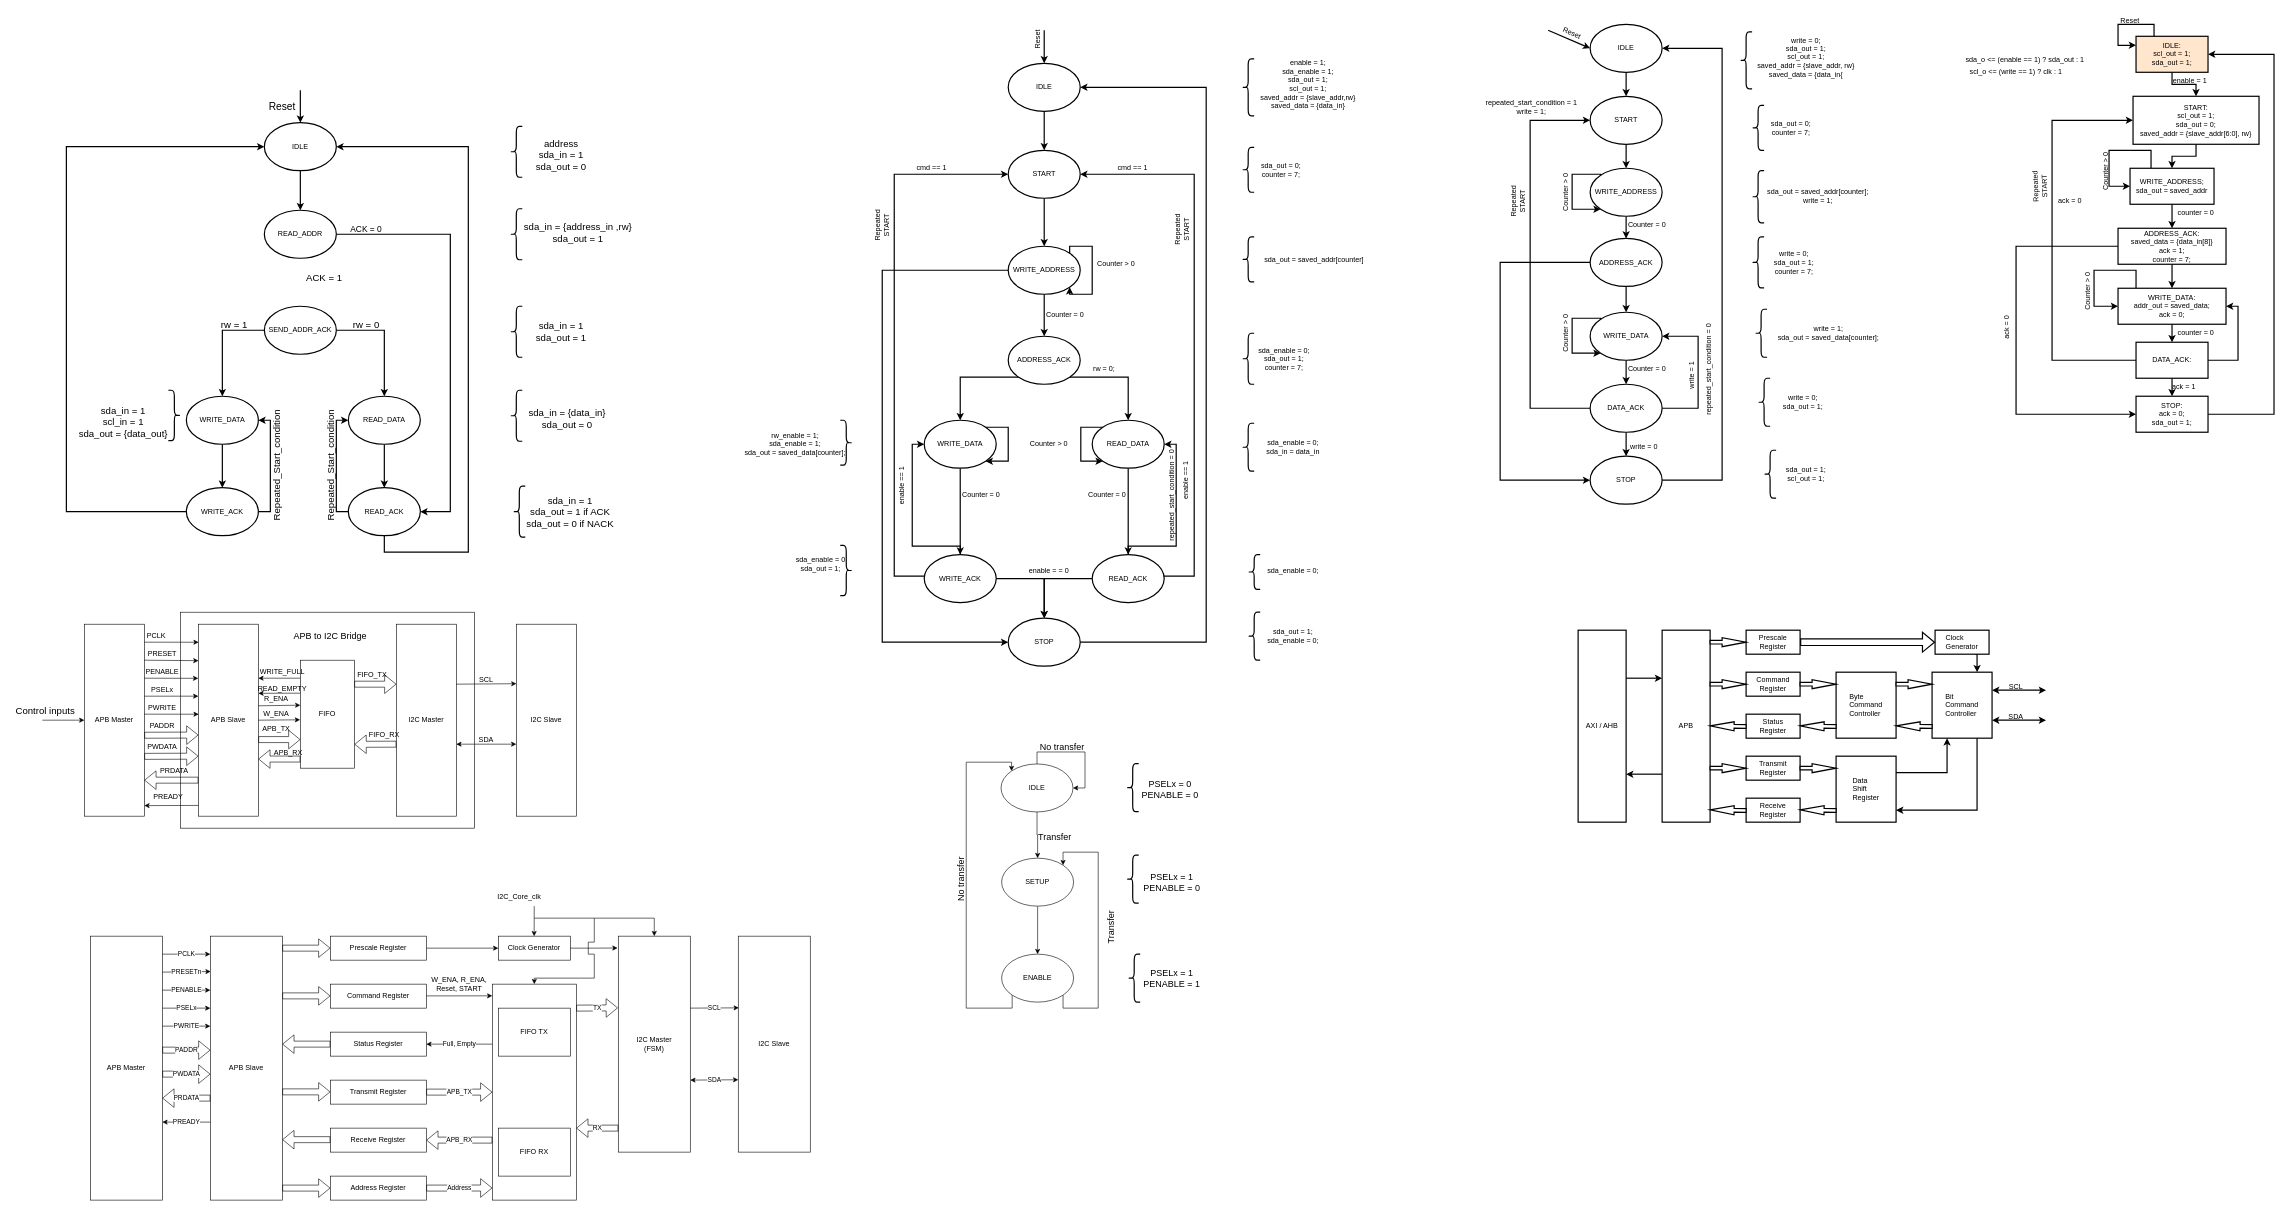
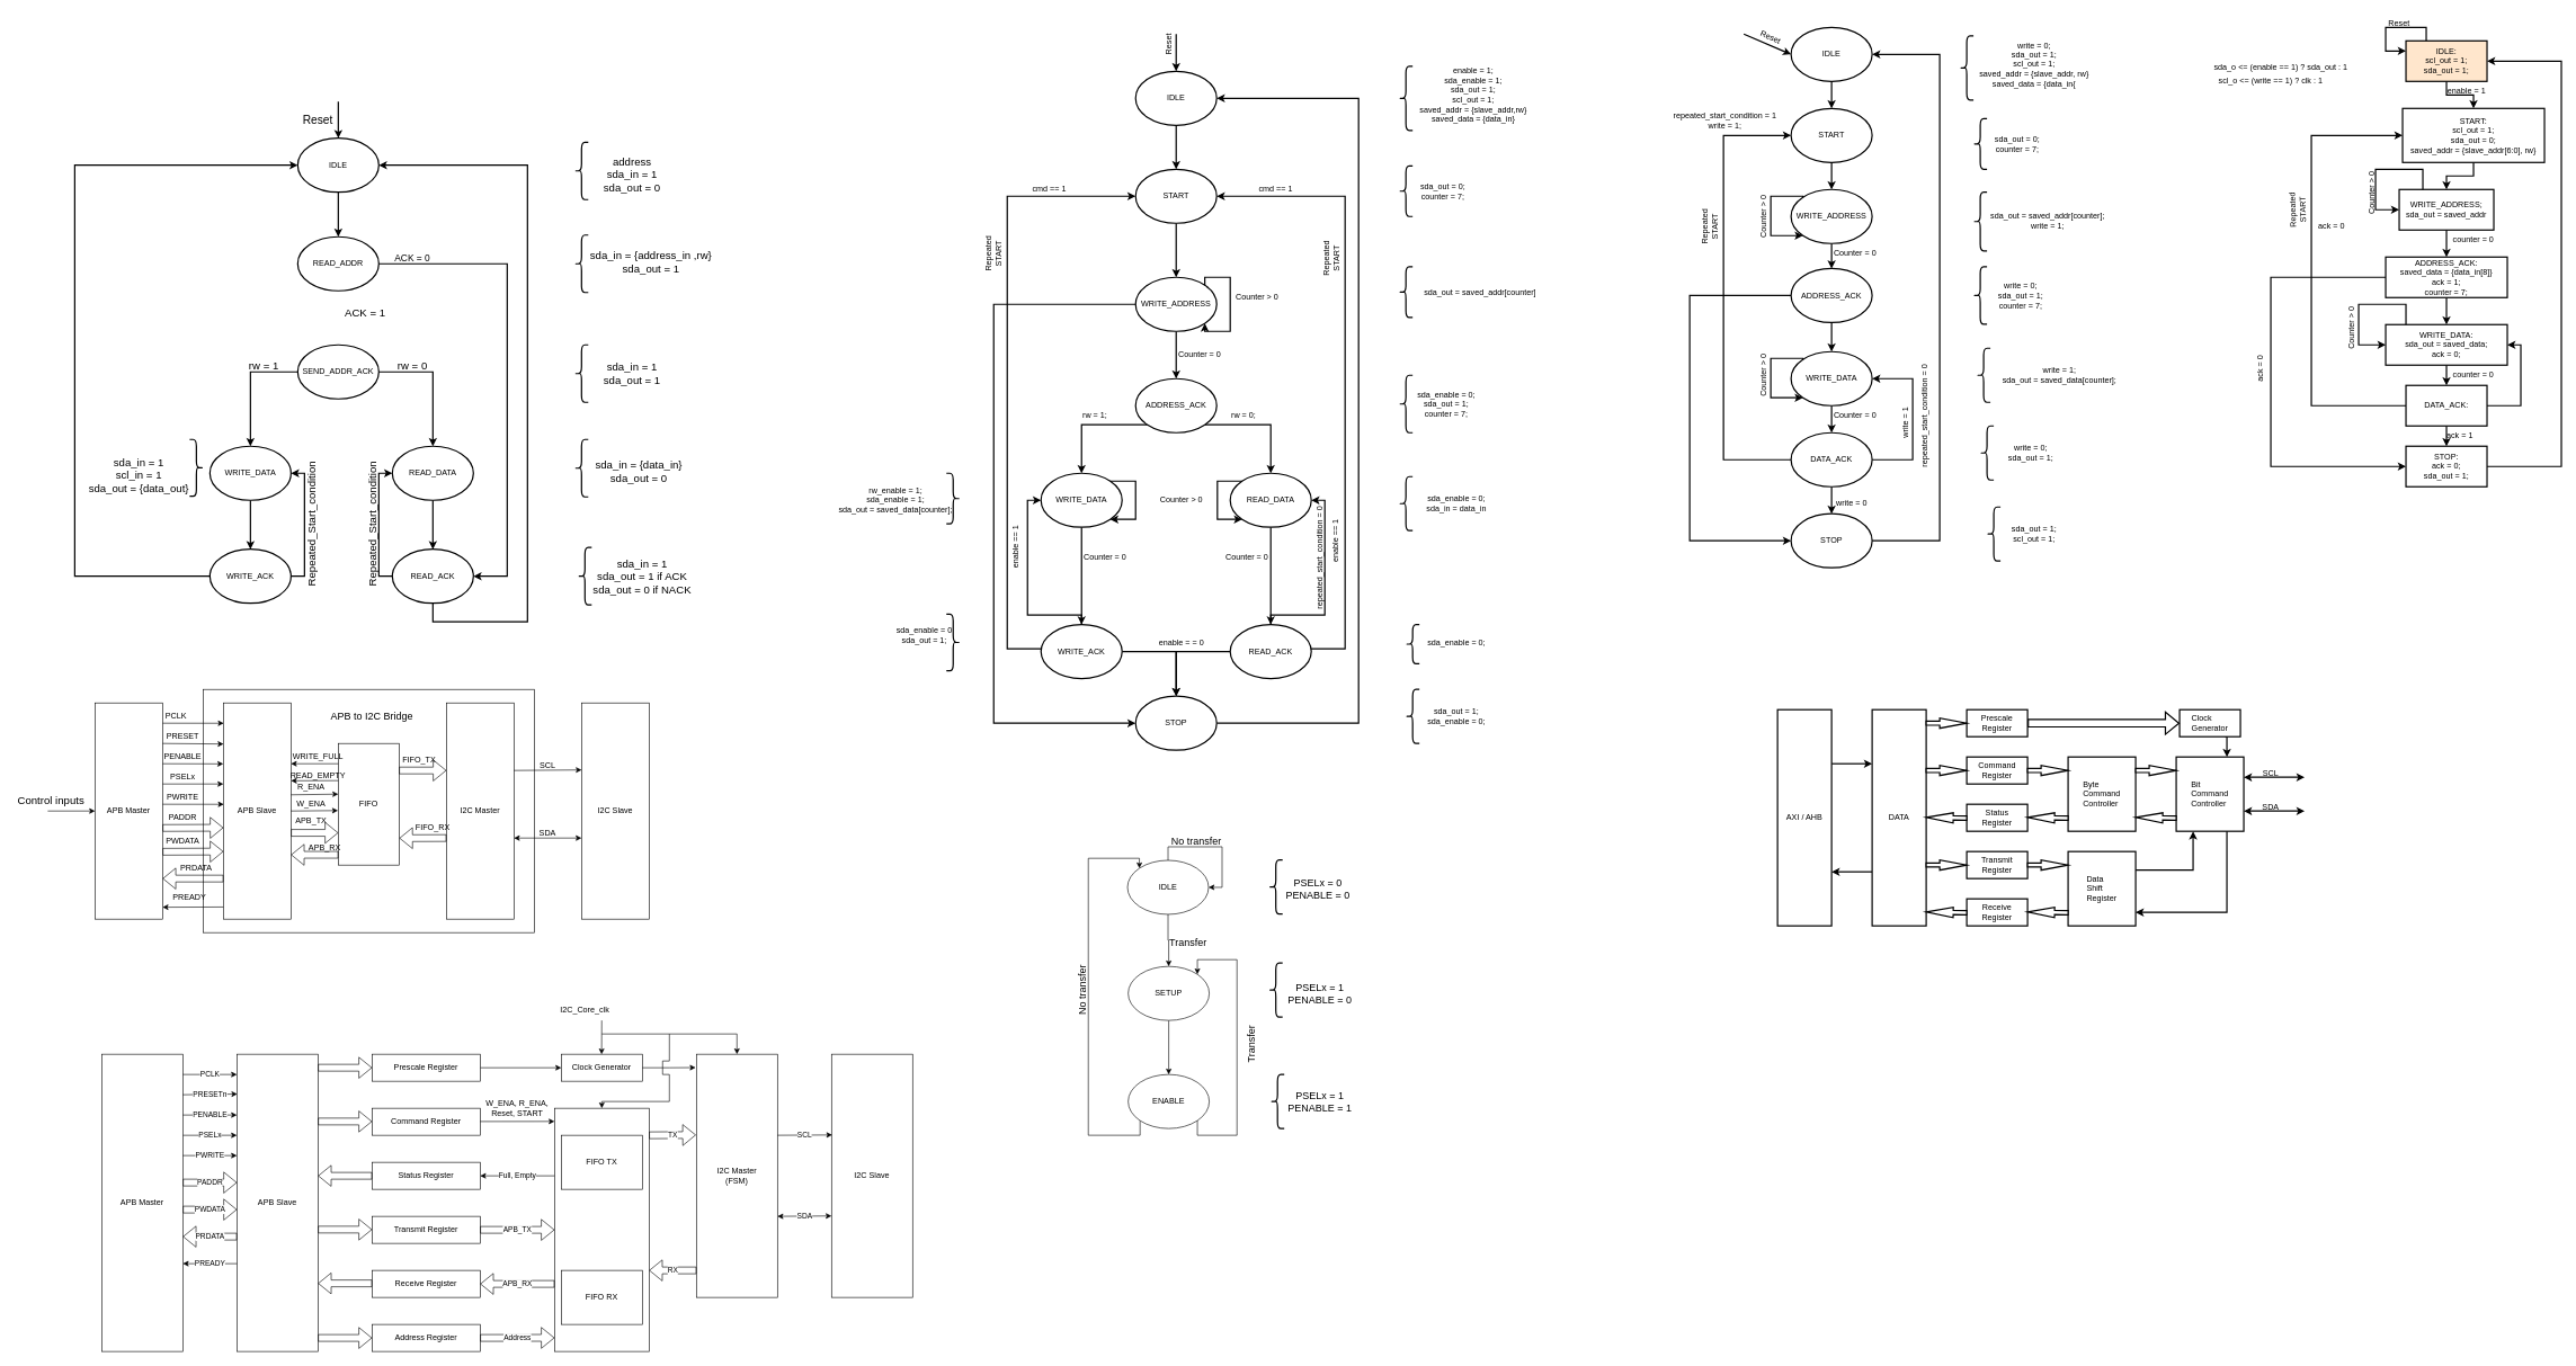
- <mxCell id="15" value="WRITE_DATA:&lt;br&gt;addr_out = saved_data;&lt;br&gt;ack = 0;" style="rounded=0;whiteSpace=wrap;html=1;labelBackgroundColor=none;strokeWidth=2;" parent="1" vertex="1"><mxGeometry x="3530" y="480" width="180" height="60" as="geometry" /></mxCell>
+ <mxCell id="15" value="WRITE_DATA:&lt;br&gt;sda_out = saved_data;&lt;br&gt;ack = 0;" style="rounded=0;whiteSpace=wrap;html=1;labelBackgroundColor=none;strokeWidth=2;" parent="1" vertex="1"><mxGeometry x="3530" y="480" width="180" height="60" as="geometry" /></mxCell>
+ <mxCell id="146" value="rw = 1;" style="text;html=1;strokeColor=none;fillColor=none;align=center;verticalAlign=middle;whiteSpace=wrap;rounded=0;strokeWidth=2;" parent="1" vertex="1"><mxGeometry x="1590" y="600" width="60" height="30" as="geometry" /></mxCell>
- <mxCell id="36" value="APB" style="rounded=0;whiteSpace=wrap;html=1;strokeWidth=2;" parent="1" vertex="1"><mxGeometry x="2770" y="1050" width="80" height="320" as="geometry" /></mxCell>
+ <mxCell id="36" value="DATA" style="rounded=0;whiteSpace=wrap;html=1;strokeWidth=2;" parent="1" vertex="1"><mxGeometry x="2770" y="1050" width="80" height="320" as="geometry" /></mxCell>
